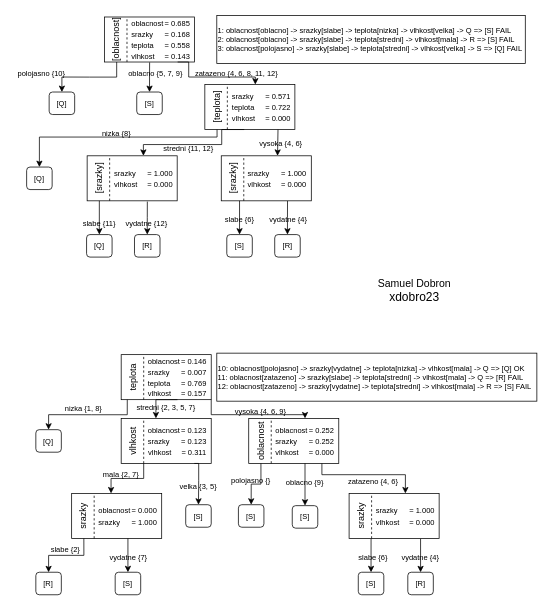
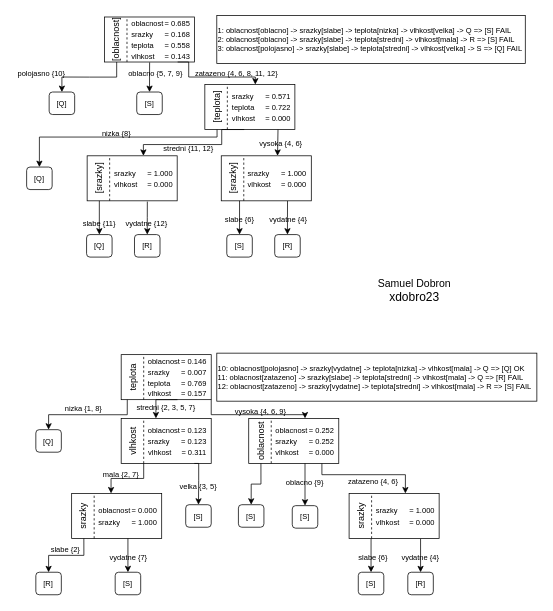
- <mxCell id="96" value="polojasno {}" style="text;html=1;strokeColor=none;fillColor=none;align=center;verticalAlign=middle;whiteSpace=wrap;rounded=0;fontSize=10;" vertex="1" parent="1"><mxGeometry x="304.25" y="629.5" width="60" height="20" as="geometry" /></mxCell>
